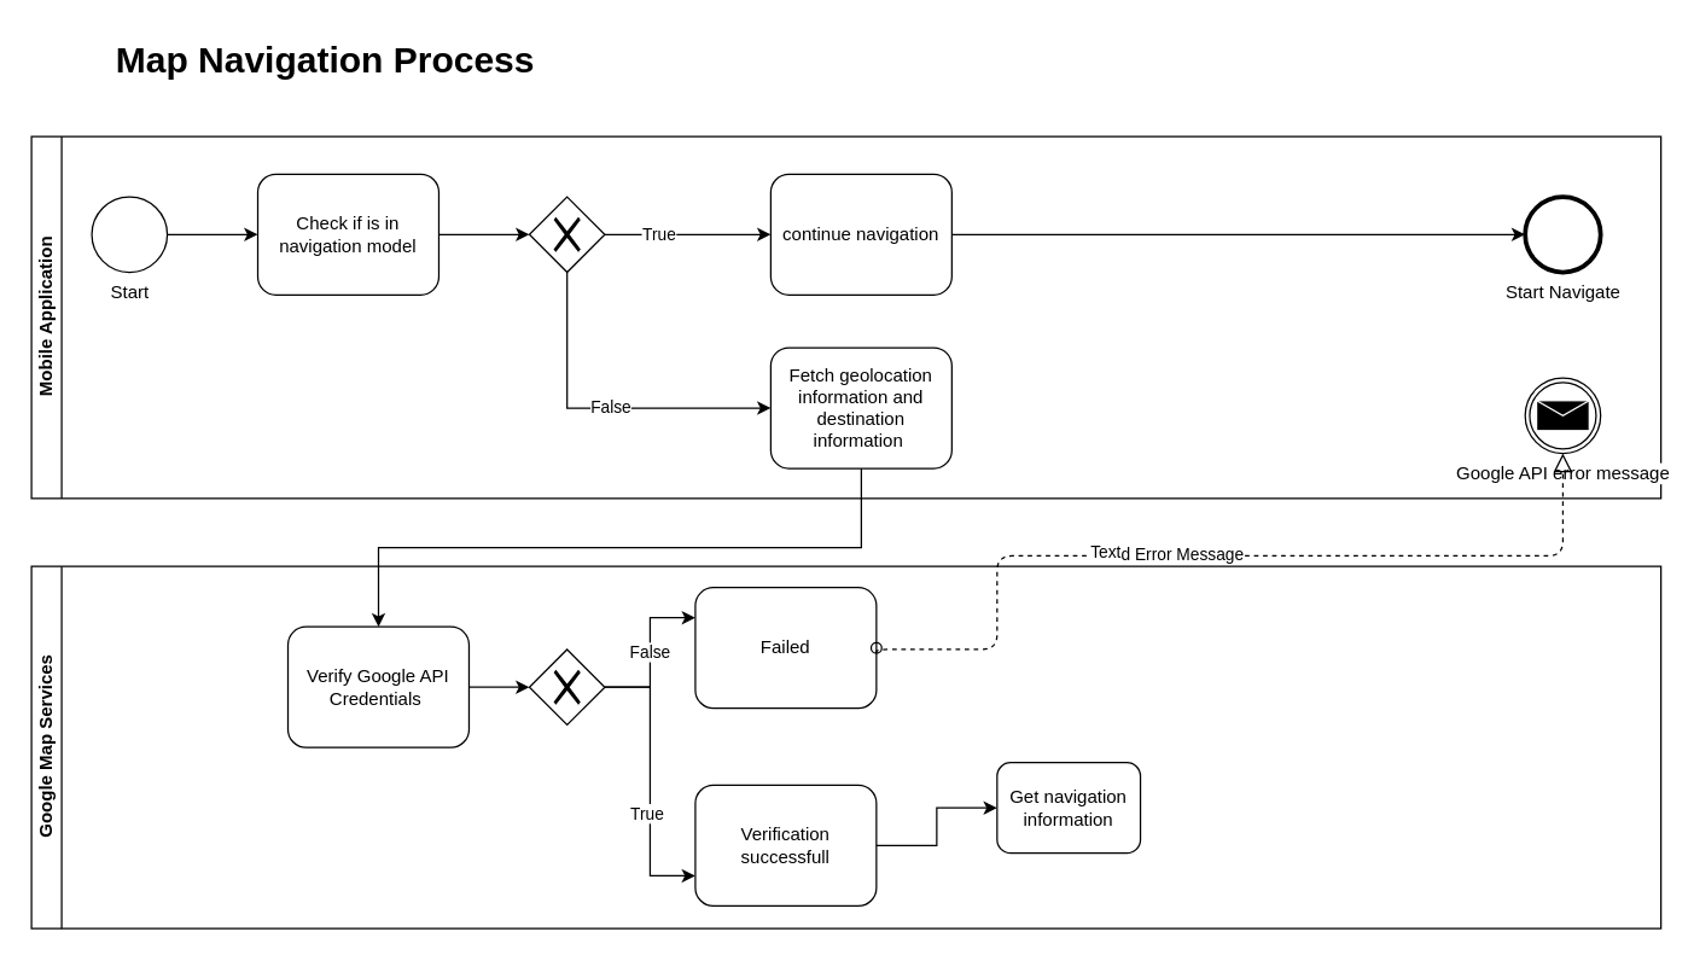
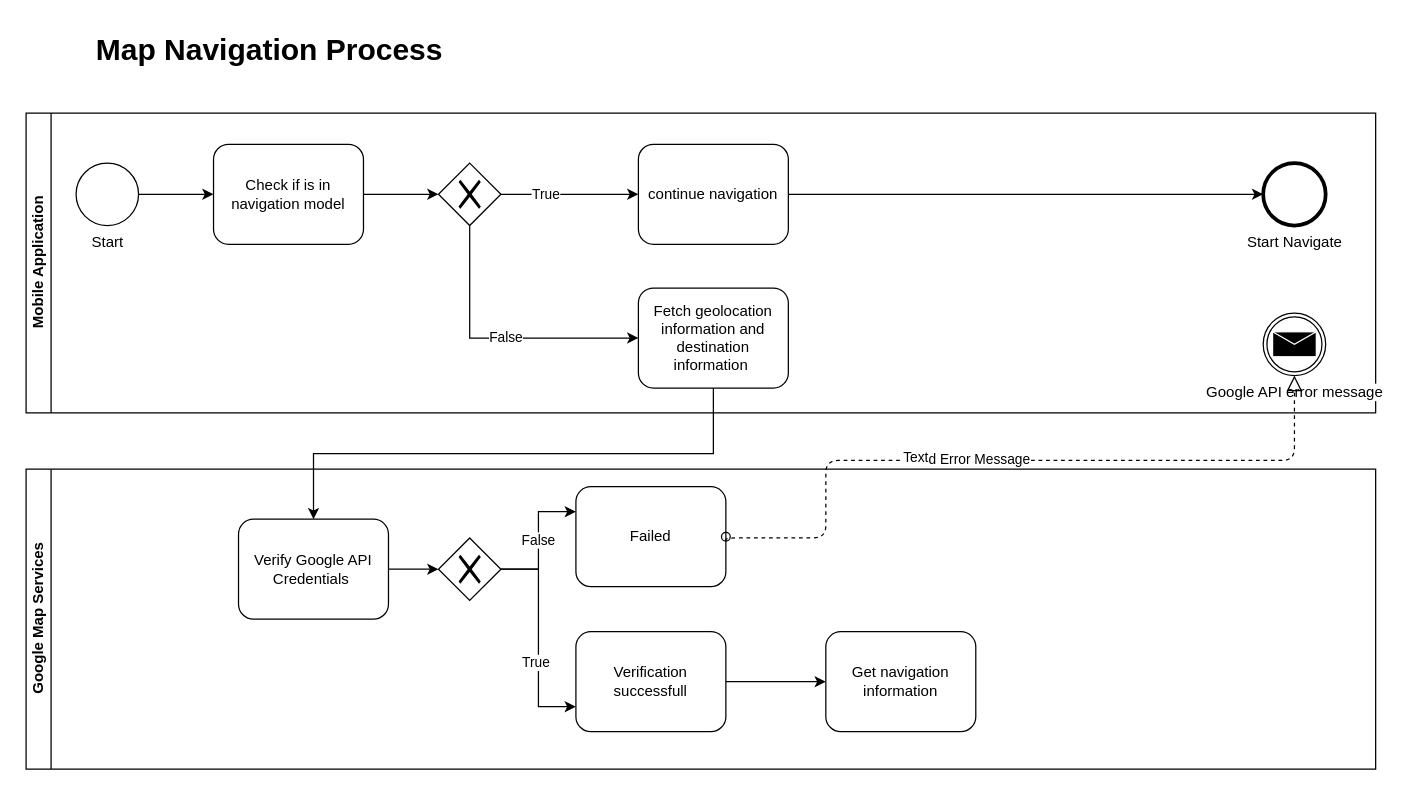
- <mxCell id="27" value="Get navigation information" style="shape=ext;rounded=1;html=1;whiteSpace=wrap;" vertex="1" parent="17"><mxGeometry x="640" y="130" width="95" height="60" as="geometry" /></mxCell>
+ <mxCell id="27" value="Get navigation information" style="shape=ext;rounded=1;html=1;whiteSpace=wrap;" vertex="1" parent="17"><mxGeometry x="640" y="130" width="120" height="80" as="geometry" /></mxCell>
- <mxCell id="25" value="Verification successfull" style="shape=ext;rounded=1;html=1;whiteSpace=wrap;" vertex="1" parent="17"><mxGeometry x="440" y="145" width="120" height="80" as="geometry" /></mxCell>
+ <mxCell id="25" value="Verification successfull" style="shape=ext;rounded=1;html=1;whiteSpace=wrap;" vertex="1" parent="17"><mxGeometry x="440" y="130" width="120" height="80" as="geometry" /></mxCell>
